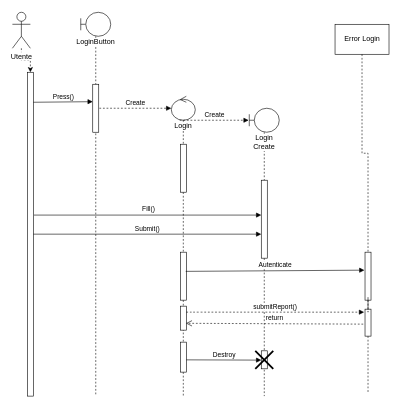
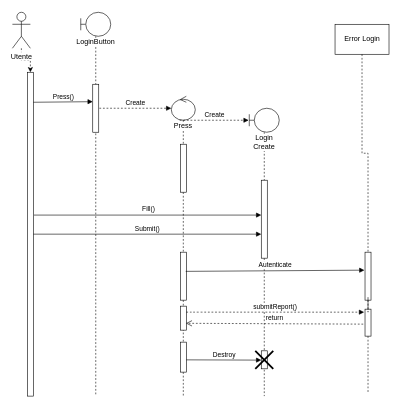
- <mxCell id="9" value="Login" style="shape=umlLifeline;participant=umlControl;perimeter=lifelinePerimeter;whiteSpace=wrap;html=1;container=1;collapsible=0;recursiveResize=0;verticalAlign=top;spacingTop=36;labelBackgroundColor=#ffffff;outlineConnect=0;" vertex="1" parent="1"><mxGeometry x="285" y="160" width="40" height="500" as="geometry" /></mxCell>
+ <mxCell id="9" value="Press" style="shape=umlLifeline;participant=umlControl;perimeter=lifelinePerimeter;whiteSpace=wrap;html=1;container=1;collapsible=0;recursiveResize=0;verticalAlign=top;spacingTop=36;labelBackgroundColor=#ffffff;outlineConnect=0;" vertex="1" parent="1"><mxGeometry x="285" y="160" width="40" height="500" as="geometry" /></mxCell>
